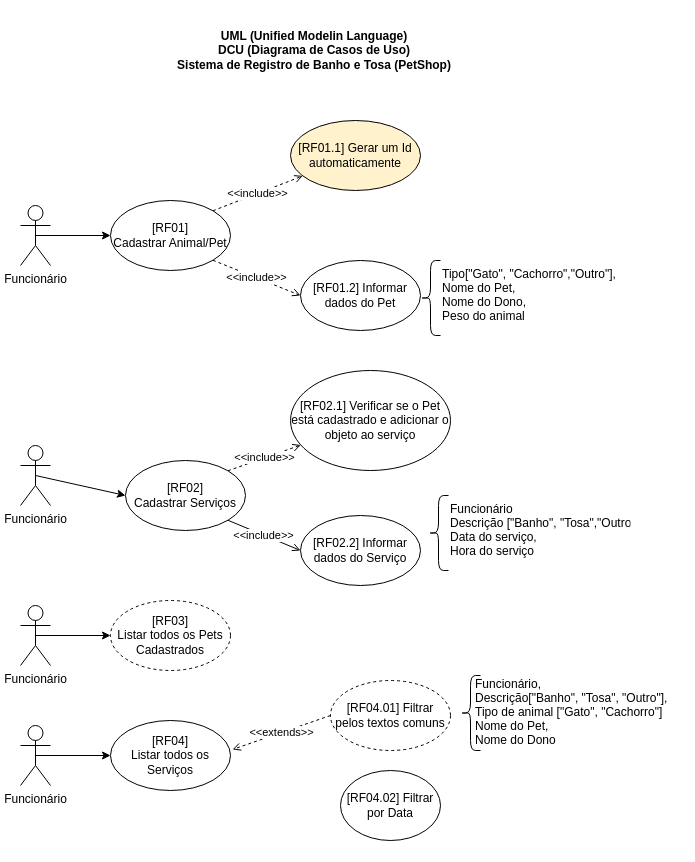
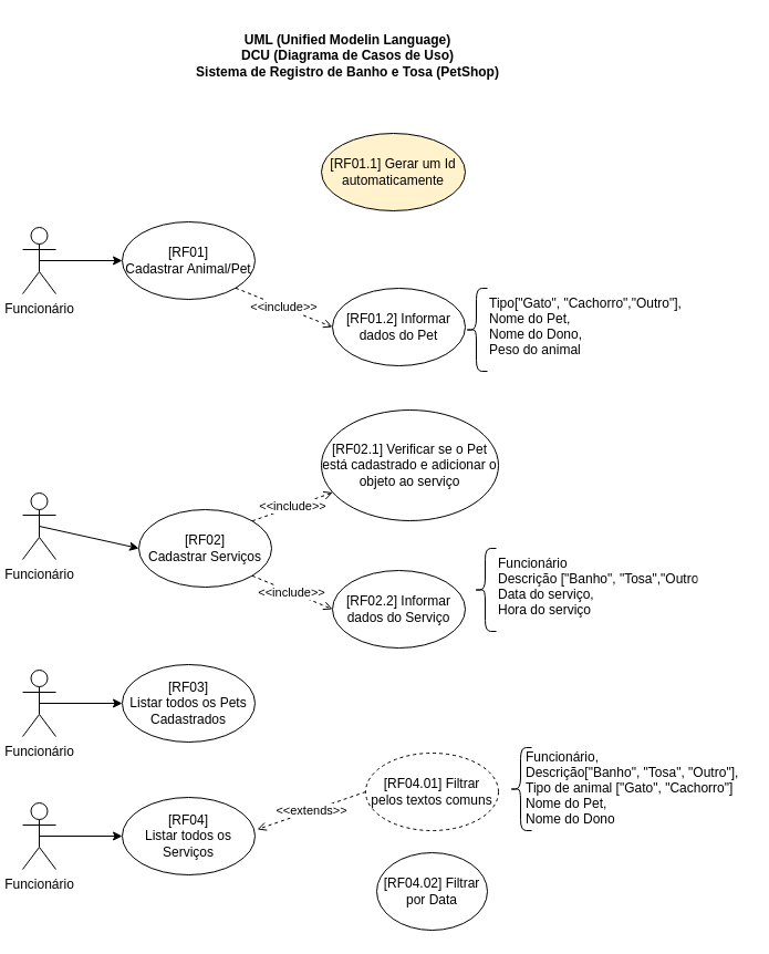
- <mxCell id="6" value="&amp;lt;&amp;lt;include&amp;gt;&amp;gt;" style="edgeStyle=none;rounded=0;orthogonalLoop=1;jettySize=auto;html=1;exitX=1;exitY=0;exitDx=0;exitDy=0;dashed=1;endArrow=open;endFill=0;" edge="1" parent="1" source="7" target="11"><mxGeometry relative="1" as="geometry" /></mxCell>
- <mxCell id="14" value="&amp;lt;&amp;lt;include&amp;gt;&amp;gt;" style="rounded=0;orthogonalLoop=1;jettySize=auto;html=1;exitX=1;exitY=1;exitDx=0;exitDy=0;entryX=0;entryY=0.5;entryDx=0;entryDy=0;dashed=0;endArrow=open;endFill=0;" edge="1" source="16" target="17" parent="1"><mxGeometry relative="1" as="geometry" /></mxCell>
+ <mxCell id="14" value="&amp;lt;&amp;lt;include&amp;gt;&amp;gt;" style="rounded=0;orthogonalLoop=1;jettySize=auto;html=1;exitX=1;exitY=1;exitDx=0;exitDy=0;entryX=0;entryY=0.5;entryDx=0;entryDy=0;dashed=1;endArrow=open;endFill=0;" edge="1" source="16" target="17" parent="1"><mxGeometry relative="1" as="geometry" /></mxCell>
- <mxCell id="23" value="[RF03]&lt;br&gt;Listar todos os Pets Cadastrados" style="ellipse;whiteSpace=wrap;html=1;dashed=1;" vertex="1" parent="1"><mxGeometry x="110" y="600" width="120" height="70" as="geometry" /></mxCell>
+ <mxCell id="23" value="[RF03]&lt;br&gt;Listar todos os Pets Cadastrados" style="ellipse;whiteSpace=wrap;html=1;" vertex="1" parent="1"><mxGeometry x="110" y="600" width="120" height="70" as="geometry" /></mxCell>
